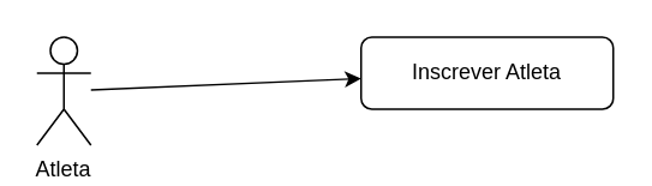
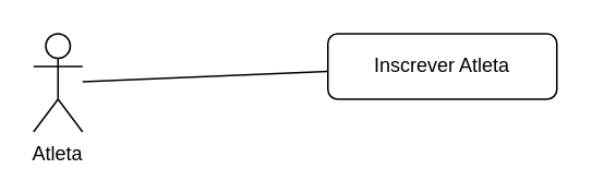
- <mxCell id="4" style="endArrow=classic;" edge="1" parent="1" source="2" target="3"><mxGeometry relative="1" as="geometry" /></mxCell>
+ <mxCell id="4" style="endArrow=none;" edge="1" parent="1" source="2" target="3"><mxGeometry relative="1" as="geometry" /></mxCell>
